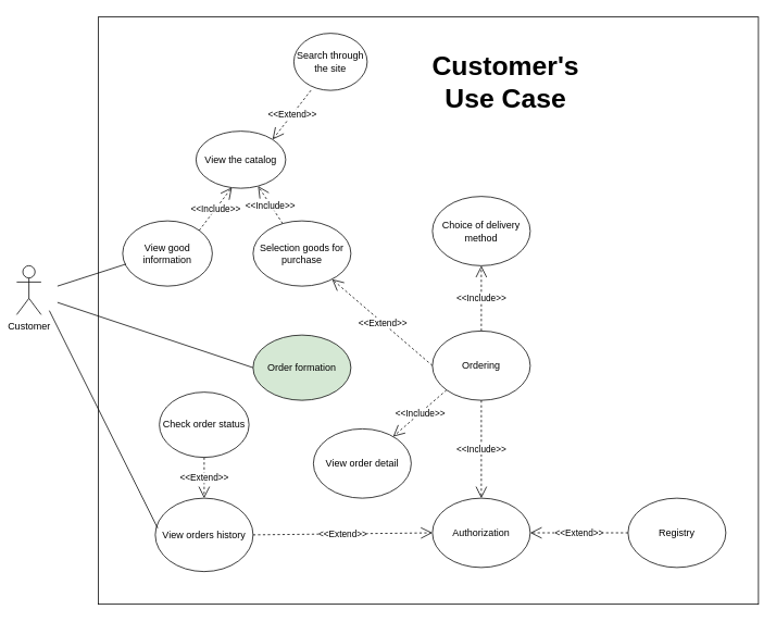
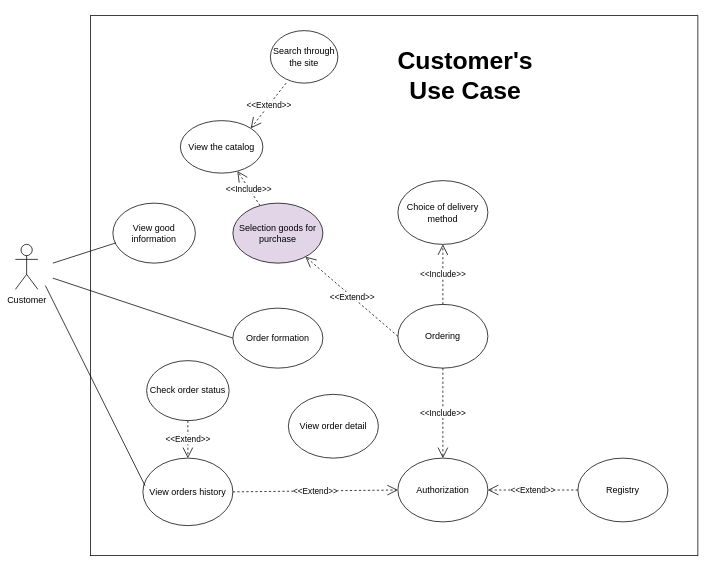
- <mxCell id="8" value="&amp;lt;&amp;lt;Include&amp;gt;&amp;gt;" style="endArrow=open;endSize=12;dashed=1;html=1;rounded=0;exitX=1;exitY=0;exitDx=0;exitDy=0;entryX=0.4;entryY=0.986;entryDx=0;entryDy=0;entryPerimeter=0;" edge="1" parent="1" source="4" target="5"><mxGeometry width="160" relative="1" as="geometry"><mxPoint x="300" y="330" as="sourcePoint" /><mxPoint x="460" y="330" as="targetPoint" /></mxGeometry></mxCell>
- <mxCell id="9" value="Selection goods for purchase" style="ellipse;whiteSpace=wrap;html=1;" vertex="1" parent="1"><mxGeometry x="310" y="270" width="120" height="80" as="geometry" /></mxCell>
+ <mxCell id="9" value="Selection goods for purchase" style="ellipse;whiteSpace=wrap;html=1;fillColor=#e1d5e7;" vertex="1" parent="1"><mxGeometry x="310" y="270" width="120" height="80" as="geometry" /></mxCell>
- <mxCell id="11" value="Order formation" style="ellipse;whiteSpace=wrap;html=1;fillColor=#d5e8d4;" vertex="1" parent="1"><mxGeometry x="310" y="410" width="120" height="80" as="geometry" /></mxCell>
+ <mxCell id="11" value="Order formation" style="ellipse;whiteSpace=wrap;html=1;" vertex="1" parent="1"><mxGeometry x="310" y="410" width="120" height="80" as="geometry" /></mxCell>
- <mxCell id="21" value="&amp;lt;&amp;lt;Include&amp;gt;&amp;gt;" style="endArrow=open;endSize=12;dashed=1;html=1;rounded=0;exitX=0;exitY=1;exitDx=0;exitDy=0;" edge="1" parent="1" source="12" target="20"><mxGeometry width="160" relative="1" as="geometry"><mxPoint x="380" y="420" as="sourcePoint" /><mxPoint x="380" y="360" as="targetPoint" /></mxGeometry></mxCell>
